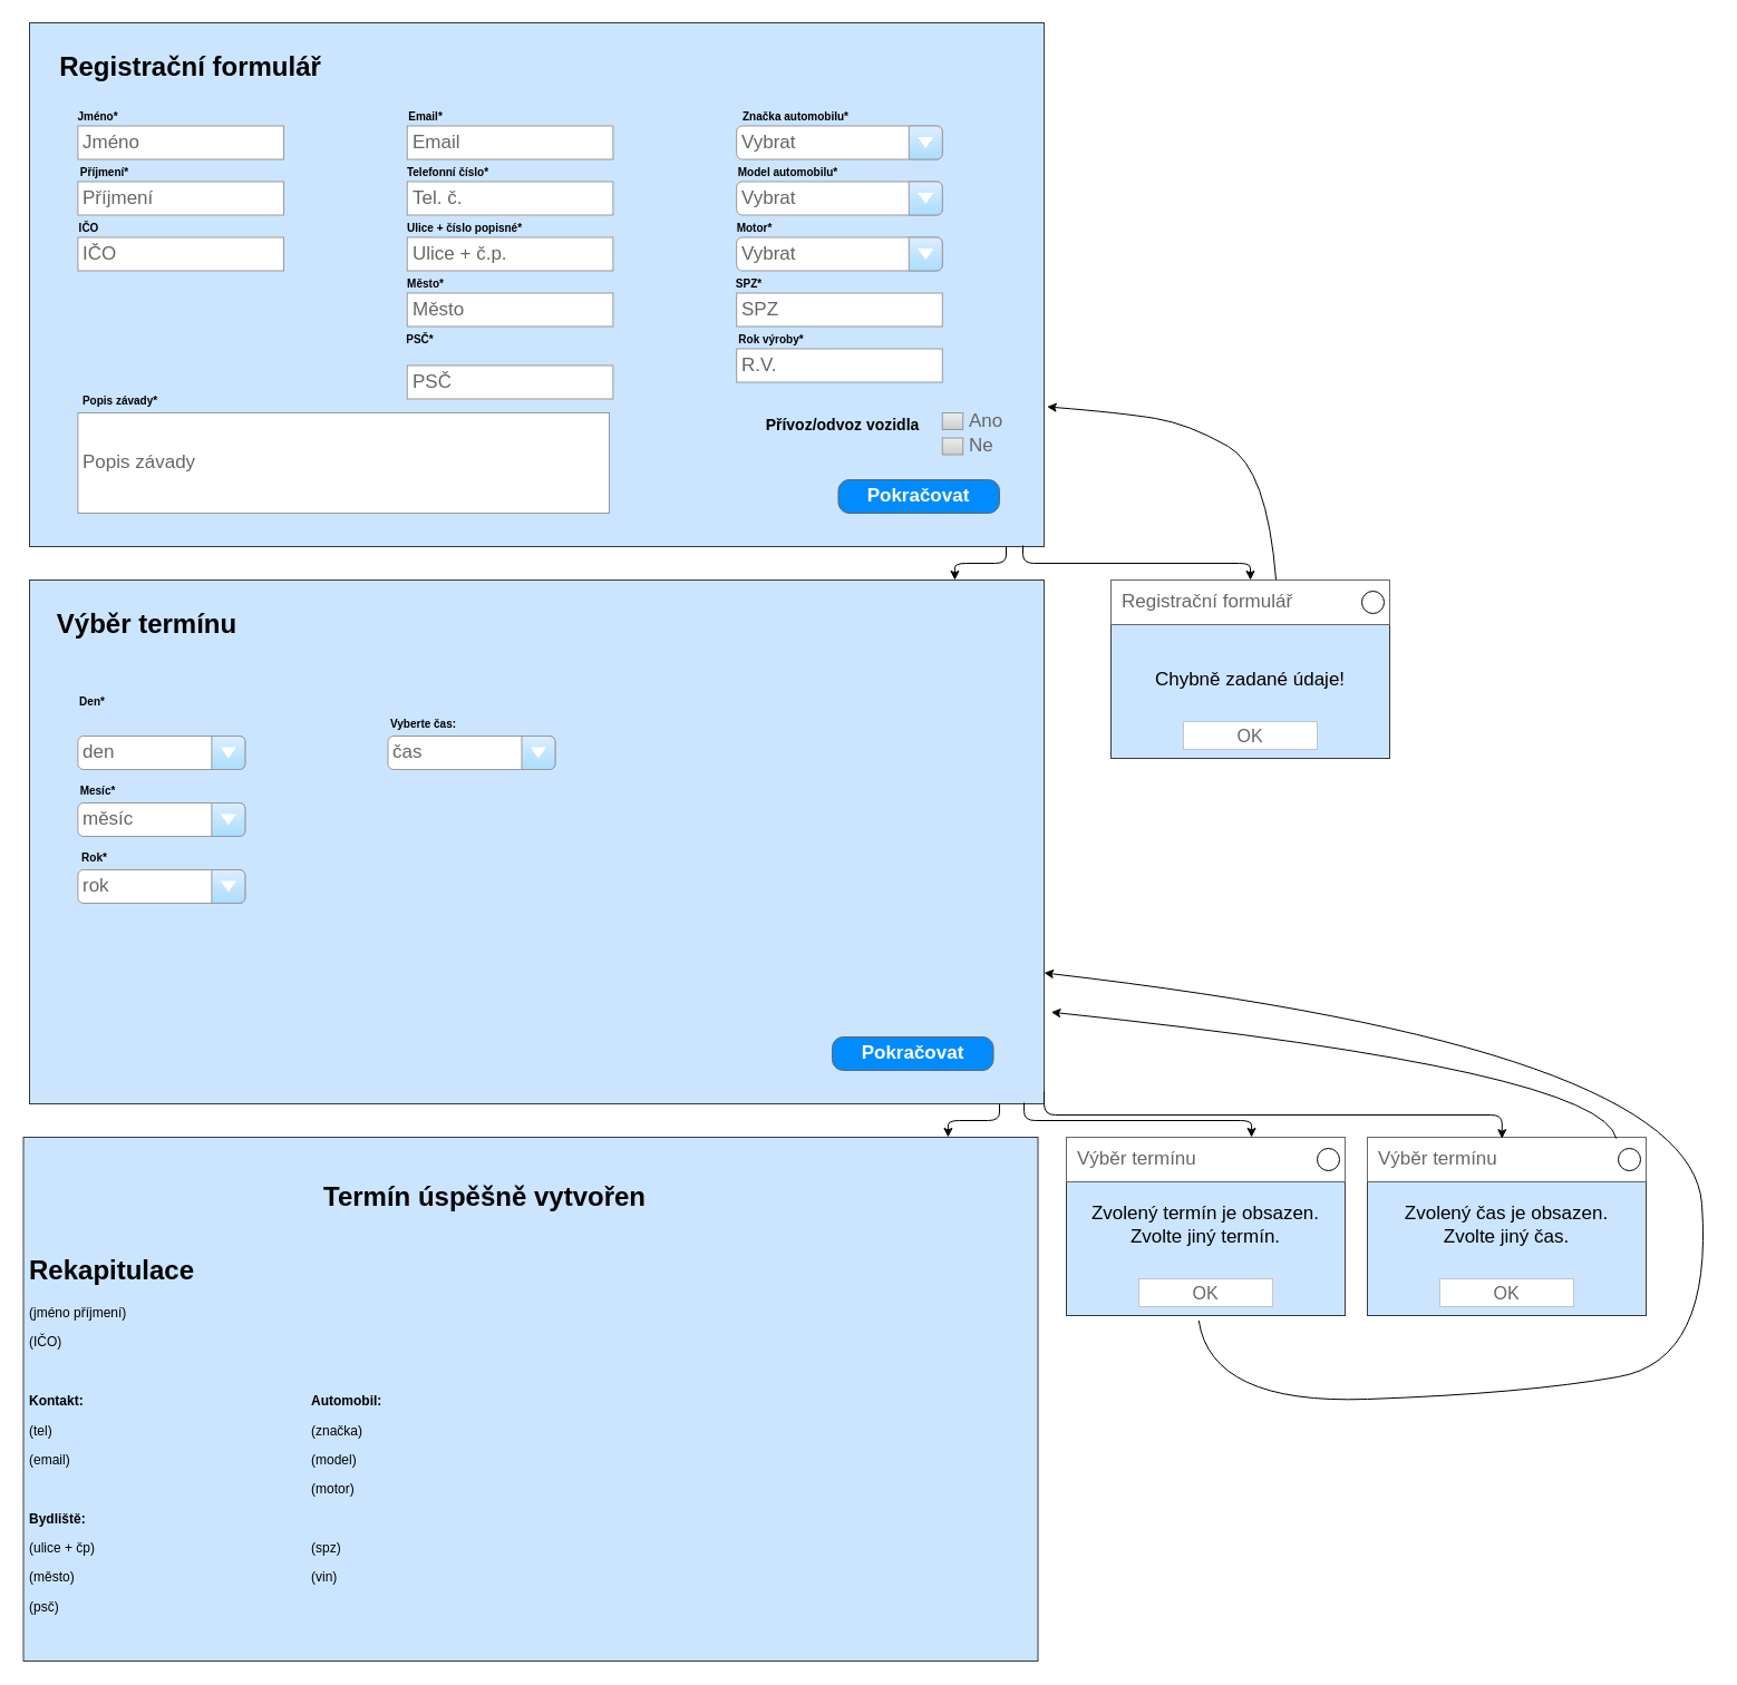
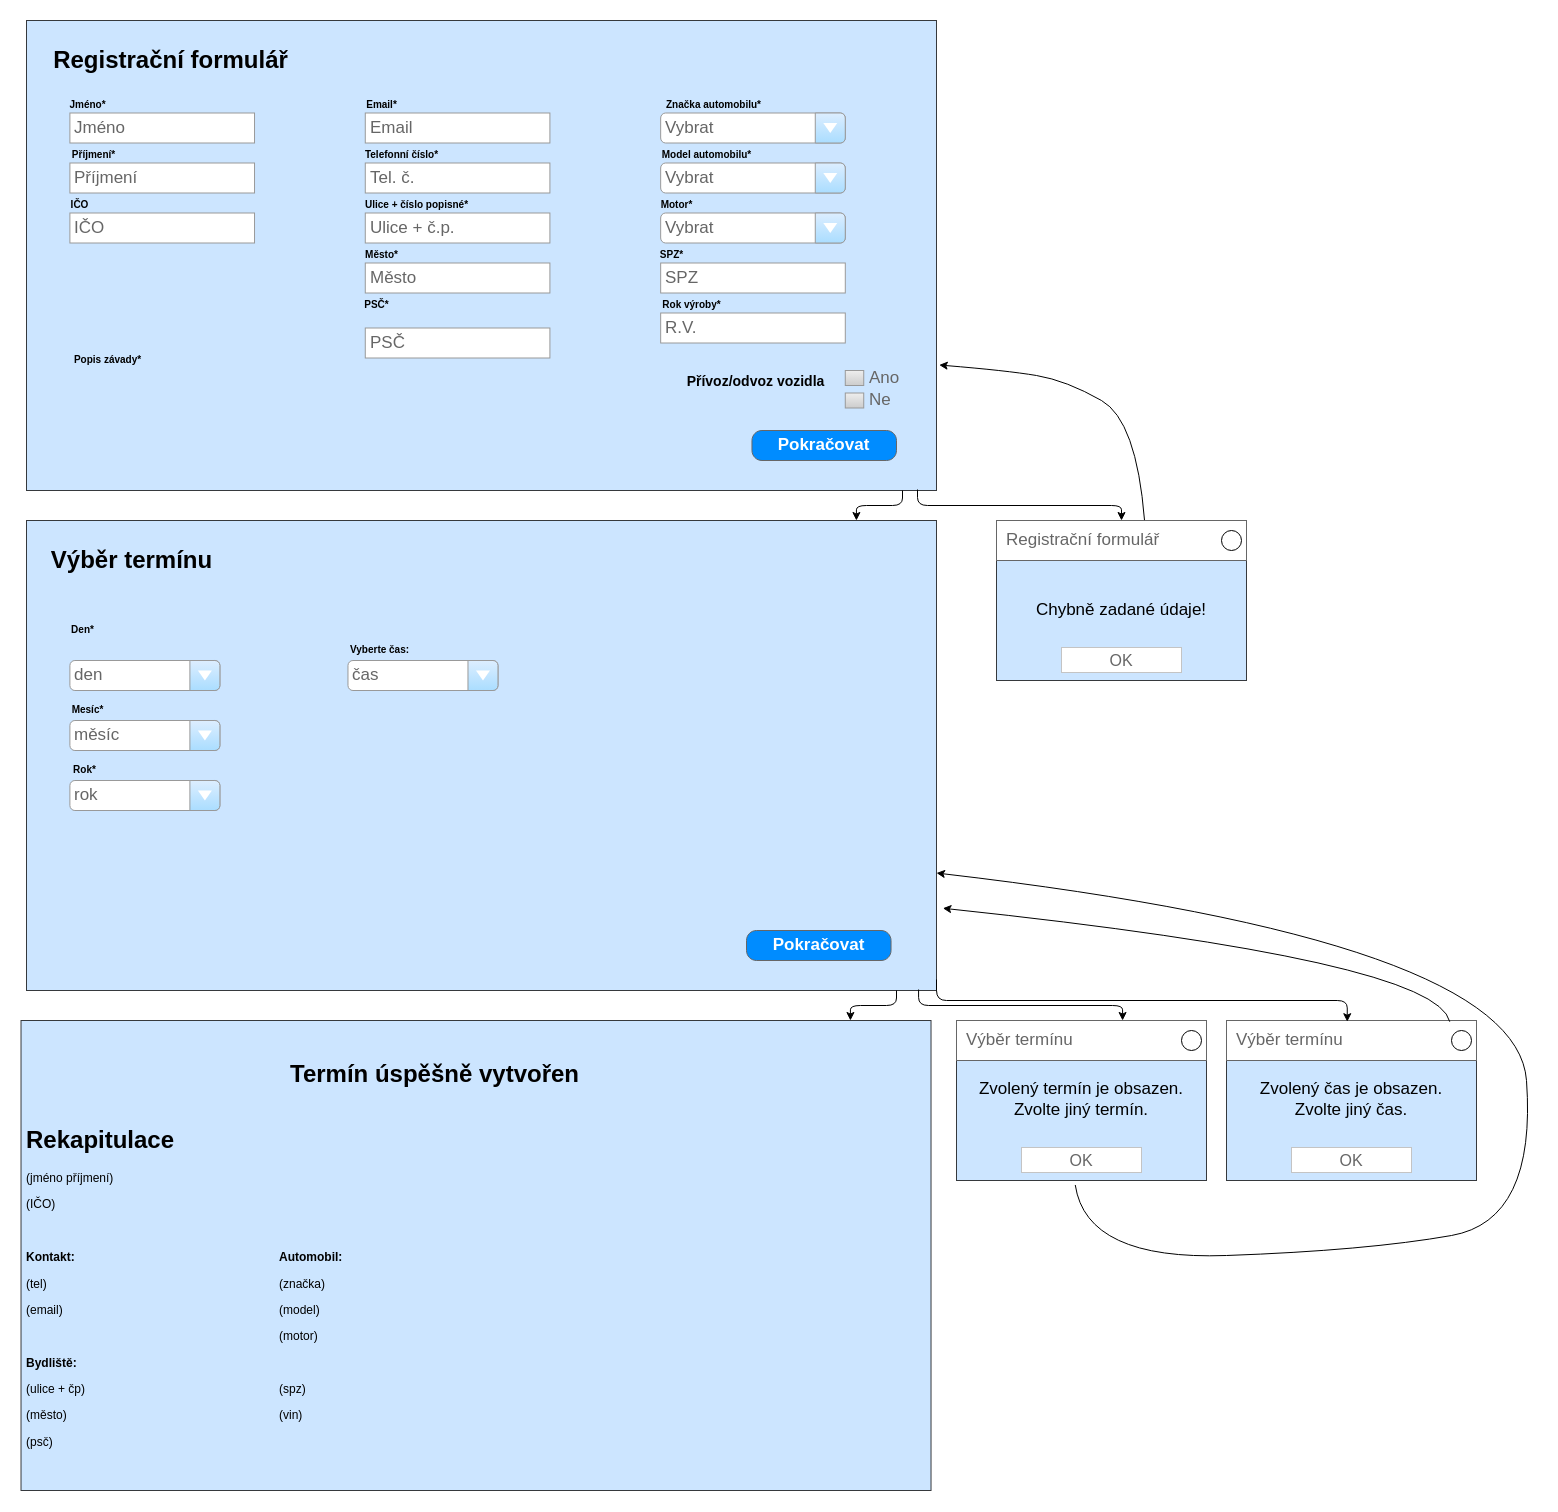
- <mxCell id="69" value="Popis závady" style="strokeWidth=1;shadow=0;dashed=0;align=center;html=1;shape=mxgraph.mockup.forms.pwField;strokeColor=#999999;mainText=;align=left;fontColor=#666666;fontSize=17;spacingLeft=3;" parent="1" vertex="1"><mxGeometry x="69.4" y="370" width="476.6" height="90" as="geometry" /></mxCell>
